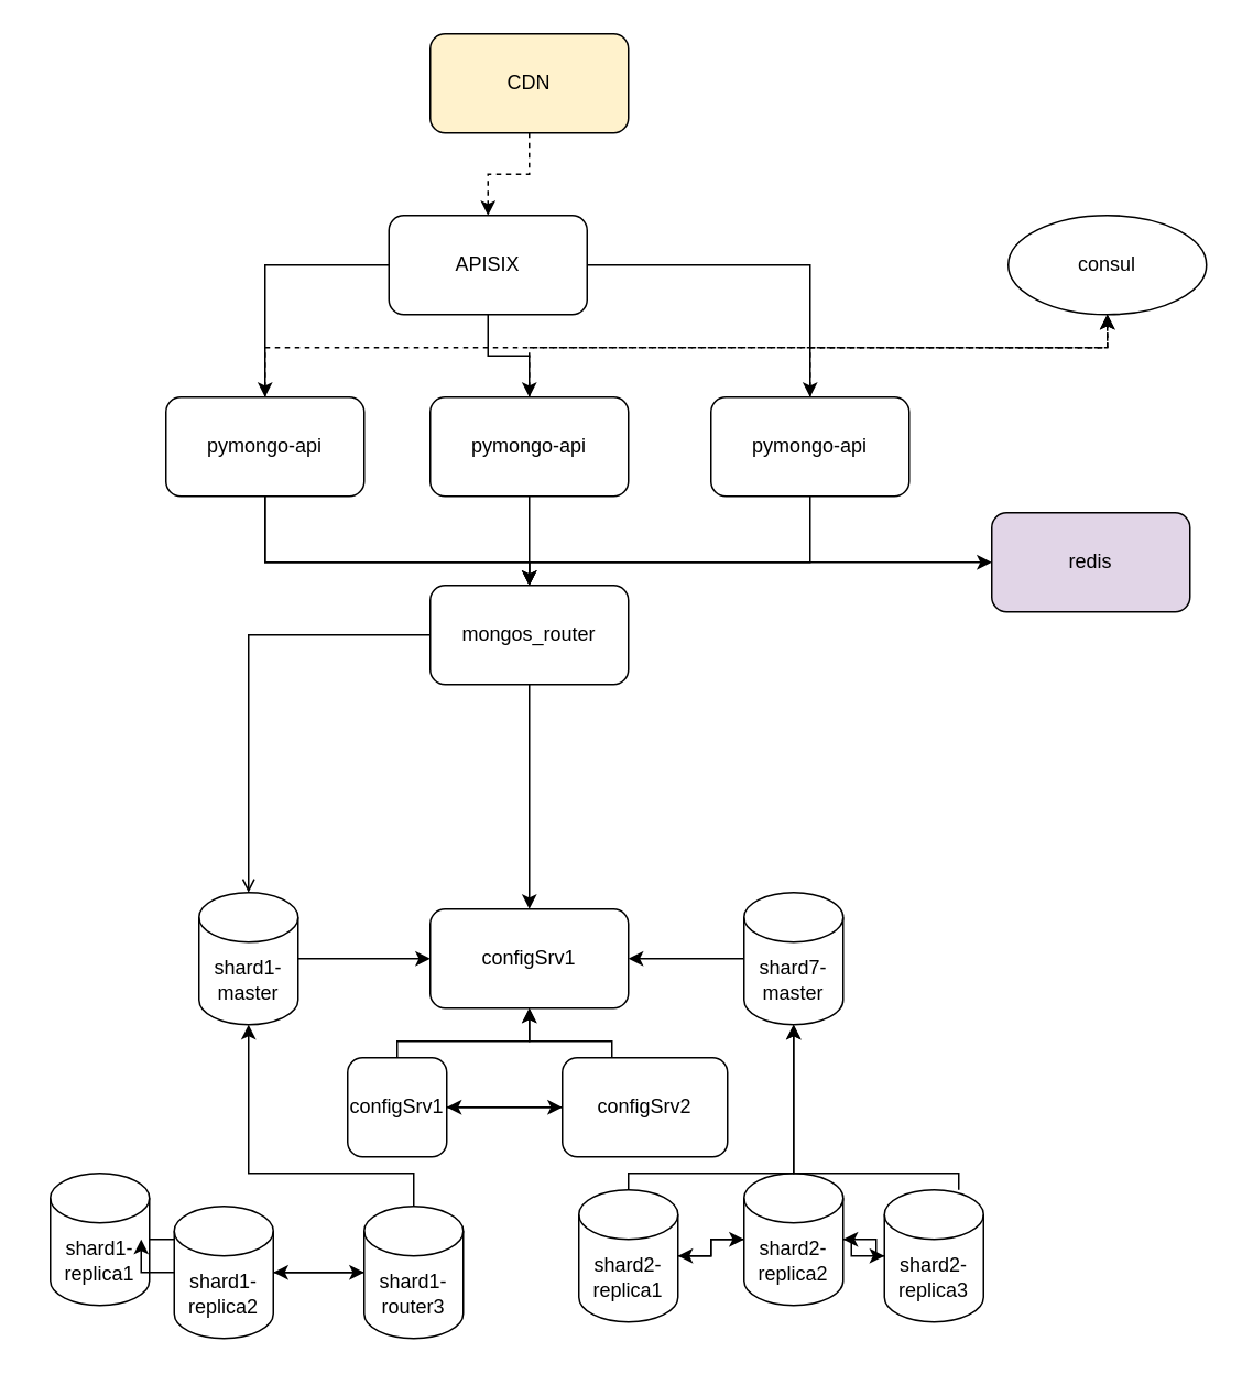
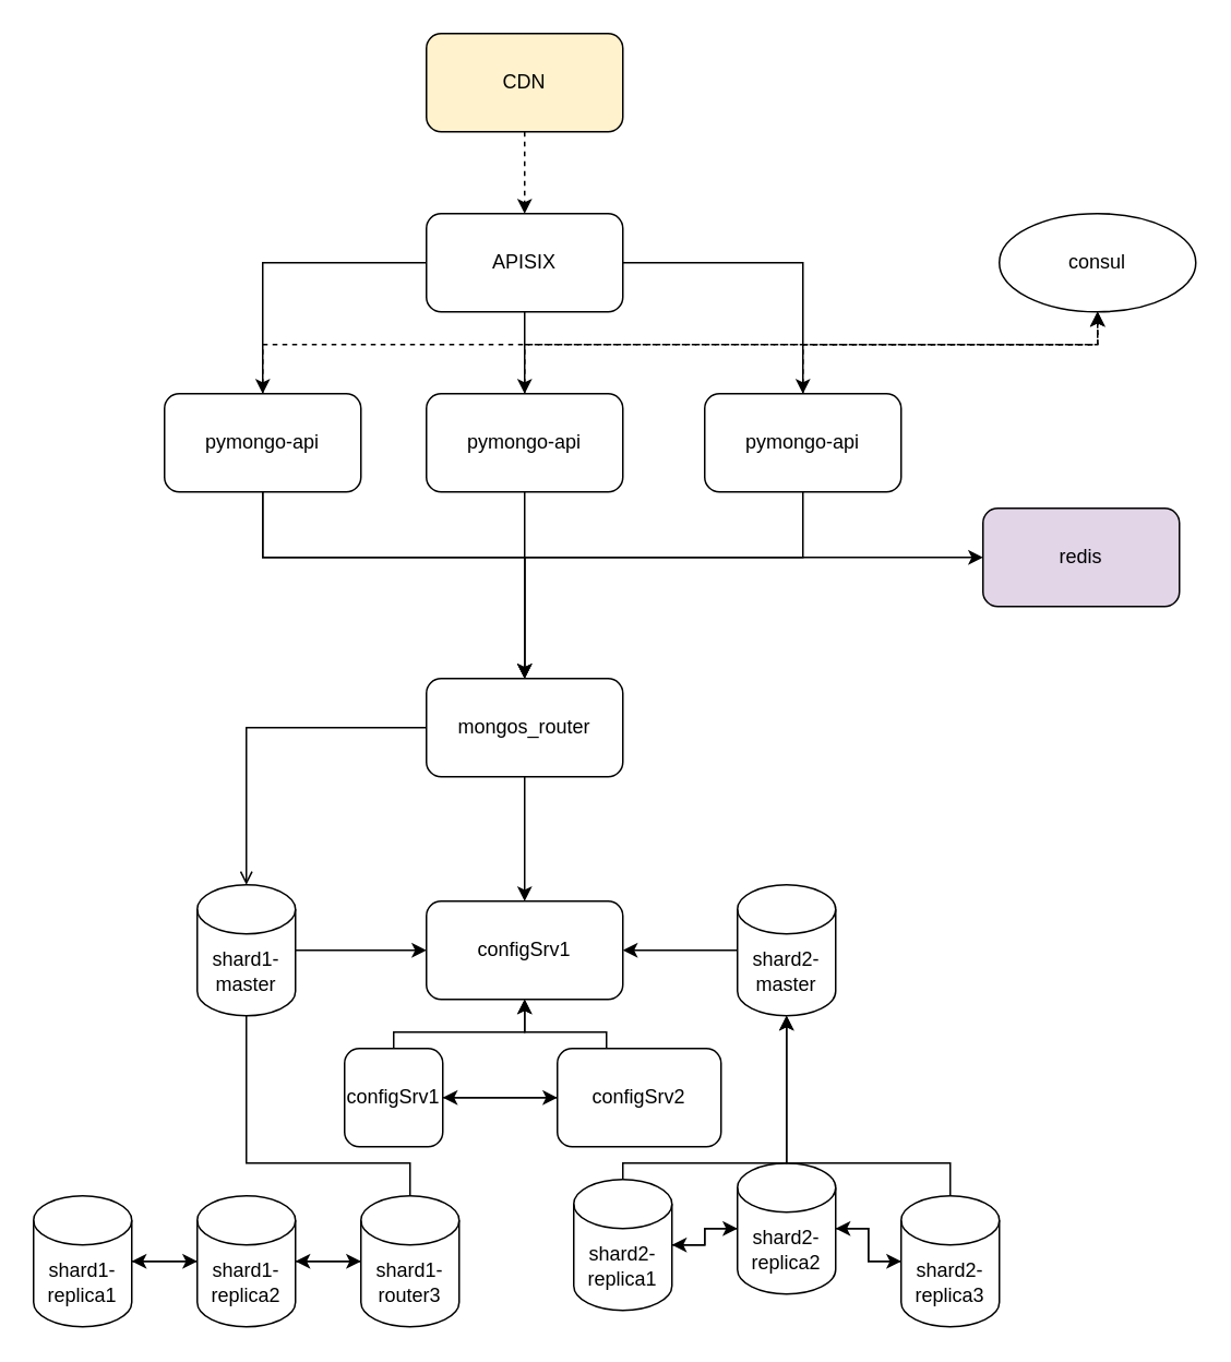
- <mxCell id="40" value="APISIX" style="rounded=1;whiteSpace=wrap;html=1;" vertex="1" parent="1"><mxGeometry x="235" y="130" width="120" height="60" as="geometry" /></mxCell>
+ <mxCell id="40" value="APISIX" style="rounded=1;whiteSpace=wrap;html=1;" vertex="1" parent="1"><mxGeometry x="260" y="130" width="120" height="60" as="geometry" /></mxCell>
- <mxCell id="9" value="mongos_router" style="rounded=1;whiteSpace=wrap;html=1;" vertex="1" parent="1"><mxGeometry x="260" y="354" width="120" height="60" as="geometry" /></mxCell>
+ <mxCell id="9" value="mongos_router" style="rounded=1;whiteSpace=wrap;html=1;" vertex="1" parent="1"><mxGeometry x="260" y="414" width="120" height="60" as="geometry" /></mxCell>
- <mxCell id="11" value="shard7-master" style="shape=cylinder3;whiteSpace=wrap;html=1;boundedLbl=1;backgroundOutline=1;size=15;" vertex="1" parent="1"><mxGeometry x="450" y="540" width="60" height="80" as="geometry" /></mxCell>
+ <mxCell id="11" value="shard2-master" style="shape=cylinder3;whiteSpace=wrap;html=1;boundedLbl=1;backgroundOutline=1;size=15;" vertex="1" parent="1"><mxGeometry x="450" y="540" width="60" height="80" as="geometry" /></mxCell>
- <mxCell id="20" style="edgeStyle=orthogonalEdgeStyle;rounded=0;orthogonalLoop=1;jettySize=auto;html=1;entryX=0.5;entryY=1;entryDx=0;entryDy=0;entryPerimeter=0;" edge="1" parent="1" source="18" target="3"><mxGeometry relative="1" as="geometry"><Array as="points"><mxPoint x="250" y="710" /><mxPoint x="150" y="710" /></Array></mxGeometry></mxCell>
+ <mxCell id="20" style="edgeStyle=orthogonalEdgeStyle;rounded=0;orthogonalLoop=1;jettySize=auto;html=1;entryX=0.5;entryY=1;entryDx=0;entryDy=0;entryPerimeter=0;endArrow=none;" edge="1" parent="1" source="18" target="3"><mxGeometry relative="1" as="geometry"><Array as="points"><mxPoint x="250" y="710" /><mxPoint x="150" y="710" /></Array></mxGeometry></mxCell>
- <mxCell id="14" value="shard1-replica1" style="shape=cylinder3;whiteSpace=wrap;html=1;boundedLbl=1;backgroundOutline=1;size=15;" vertex="1" parent="1"><mxGeometry x="30" y="710" width="60" height="80" as="geometry" /></mxCell>
+ <mxCell id="14" value="shard1-replica1" style="shape=cylinder3;whiteSpace=wrap;html=1;boundedLbl=1;backgroundOutline=1;size=15;" vertex="1" parent="1"><mxGeometry x="20" y="730" width="60" height="80" as="geometry" /></mxCell>
- <mxCell id="26" value="shard2-replica3" style="shape=cylinder3;whiteSpace=wrap;html=1;boundedLbl=1;backgroundOutline=1;size=15;" vertex="1" parent="1"><mxGeometry x="535" y="720" width="60" height="80" as="geometry" /></mxCell>
+ <mxCell id="26" value="shard2-replica3" style="shape=cylinder3;whiteSpace=wrap;html=1;boundedLbl=1;backgroundOutline=1;size=15;" vertex="1" parent="1"><mxGeometry x="550" y="730" width="60" height="80" as="geometry" /></mxCell>
- <mxCell id="16" value="shard1-replica2" style="shape=cylinder3;whiteSpace=wrap;html=1;boundedLbl=1;backgroundOutline=1;size=15;" vertex="1" parent="1"><mxGeometry x="105" y="730" width="60" height="80" as="geometry" /></mxCell>
+ <mxCell id="16" value="shard1-replica2" style="shape=cylinder3;whiteSpace=wrap;html=1;boundedLbl=1;backgroundOutline=1;size=15;" vertex="1" parent="1"><mxGeometry x="120" y="730" width="60" height="80" as="geometry" /></mxCell>
